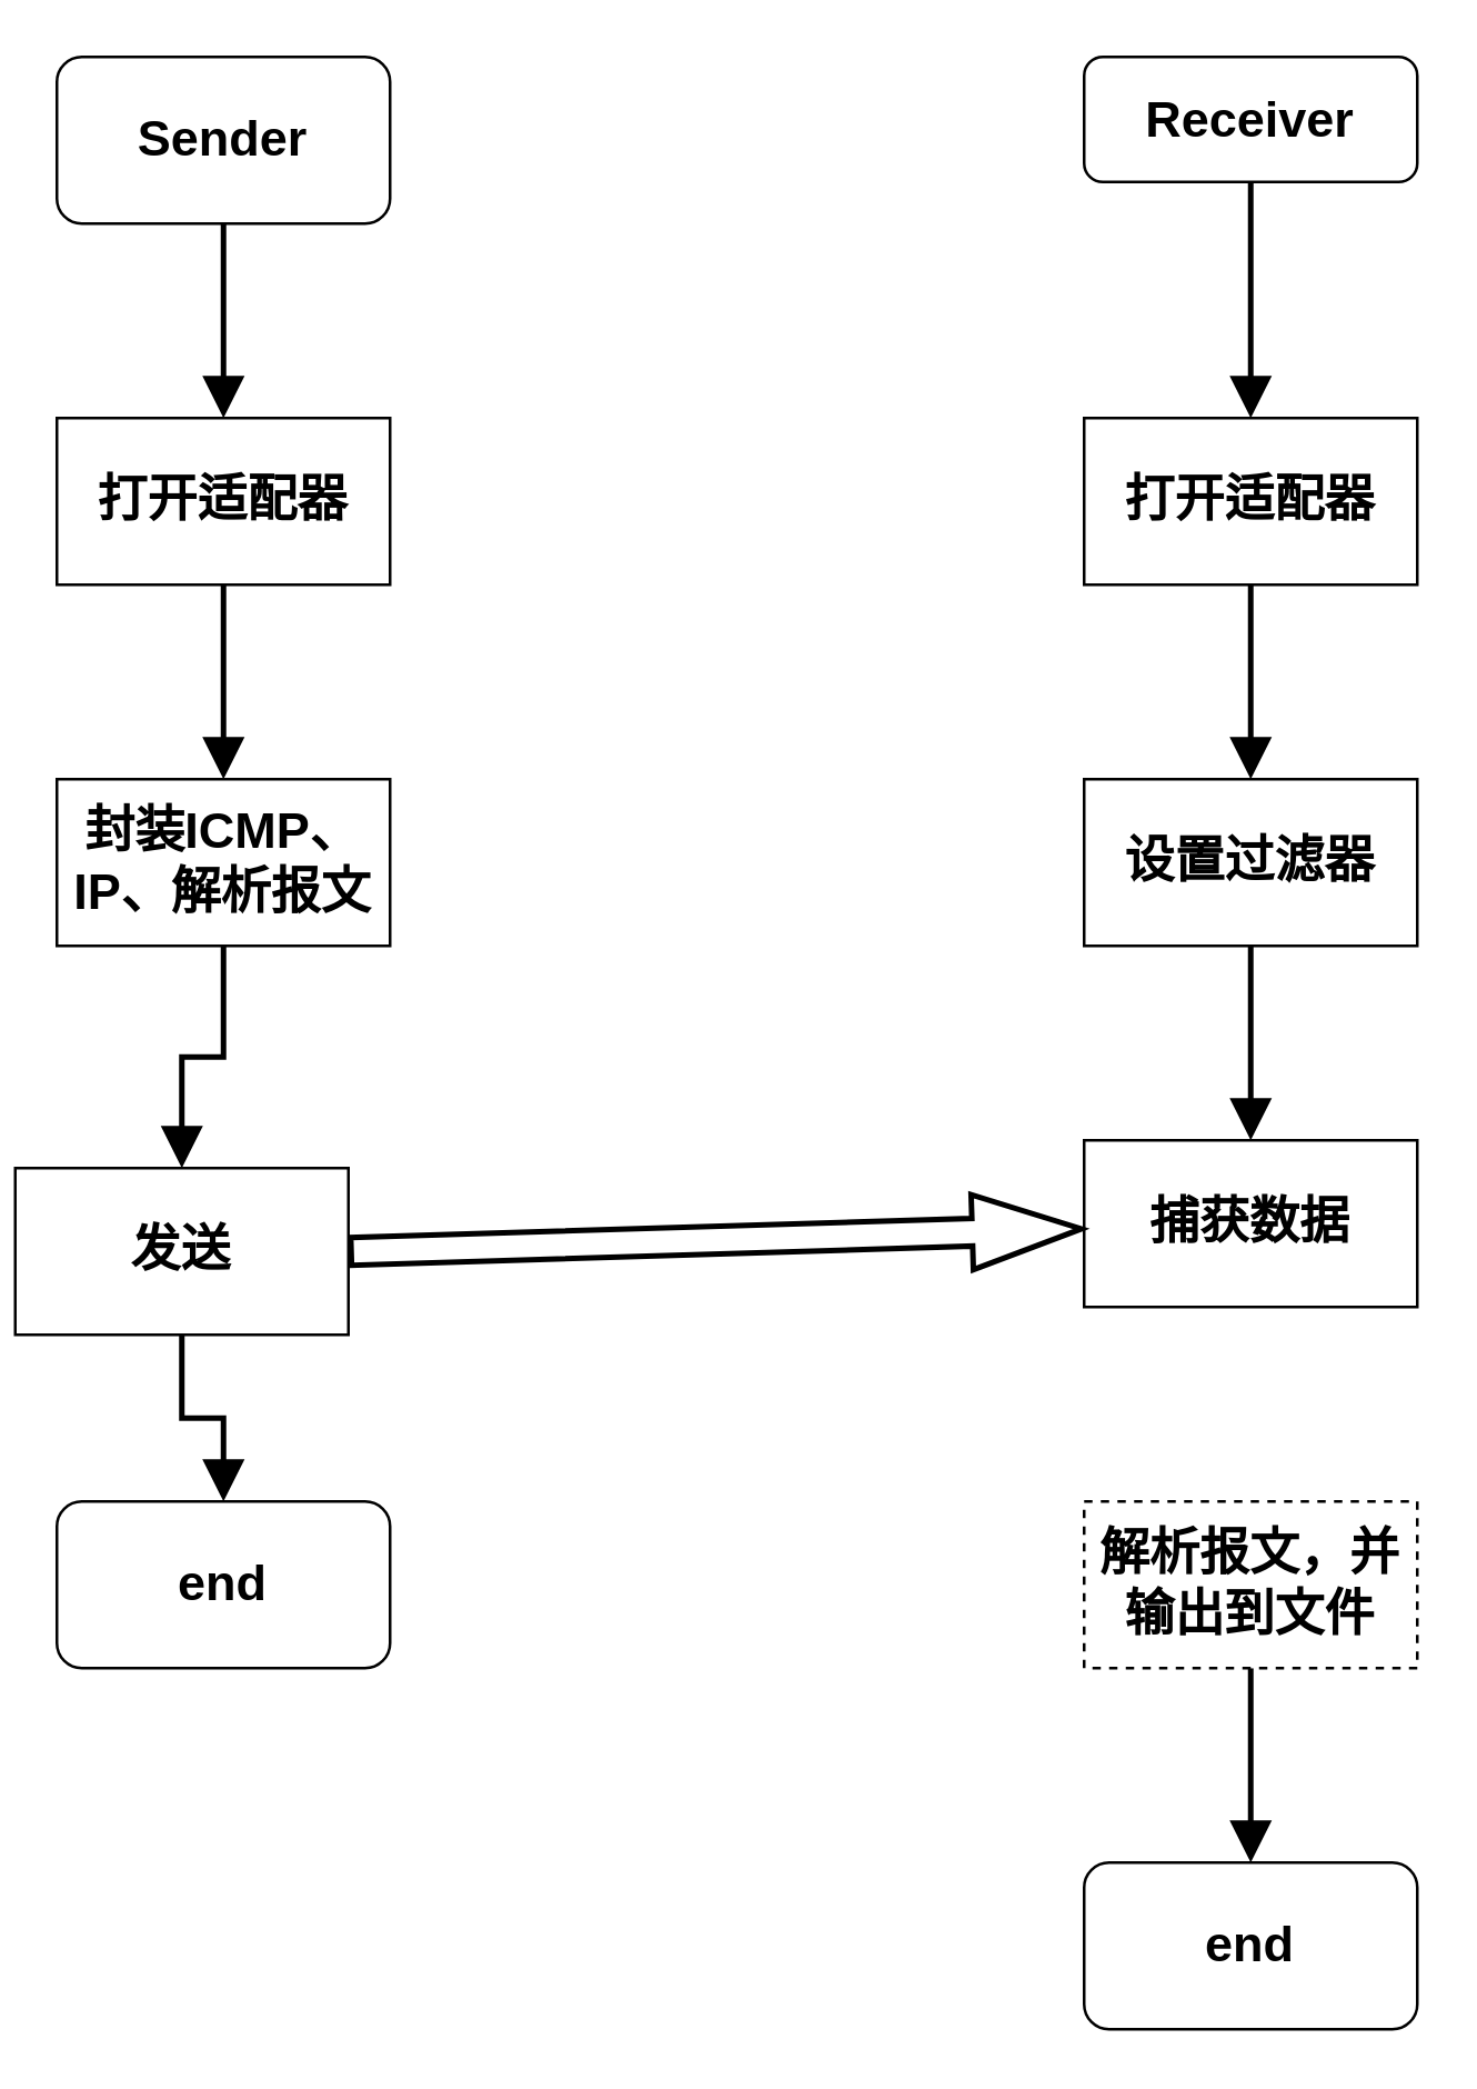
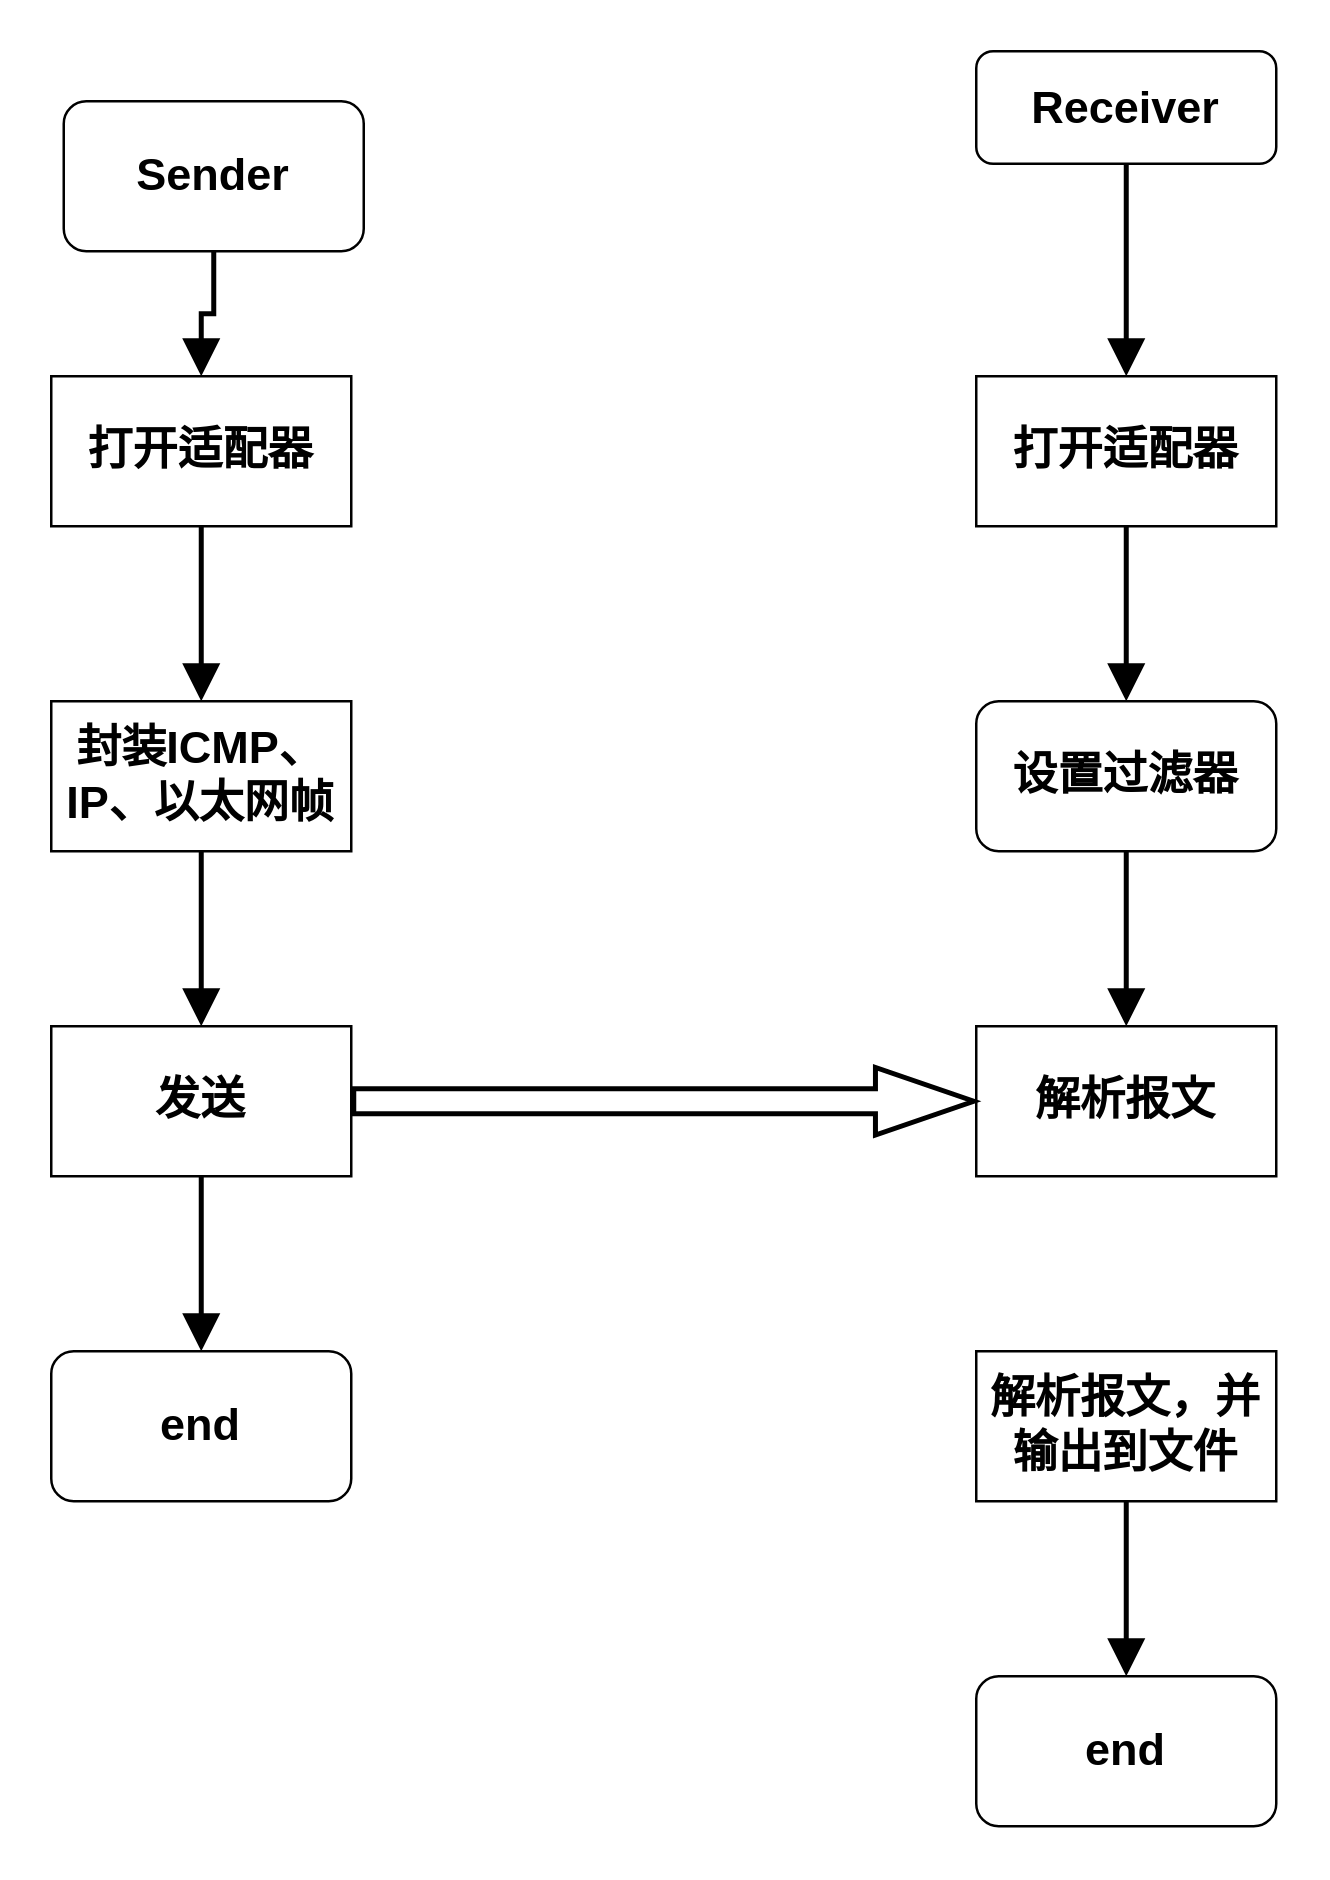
- <mxCell id="3" value="Sender" style="rounded=1;whiteSpace=wrap;html=1;fontSize=18;fontStyle=1" parent="1" vertex="1"><mxGeometry x="20" y="20" width="120" height="60" as="geometry" /></mxCell>
+ <mxCell id="3" value="Sender" style="rounded=1;whiteSpace=wrap;html=1;fontSize=18;fontStyle=1" parent="1" vertex="1"><mxGeometry x="25" y="40" width="120" height="60" as="geometry" /></mxCell>
- <mxCell id="9" value="封装ICMP、IP、解析报文" style="rounded=0;whiteSpace=wrap;html=1;fontSize=18;fontStyle=1" parent="1" vertex="1"><mxGeometry x="20" y="280" width="120" height="60" as="geometry" /></mxCell>
+ <mxCell id="9" value="封装ICMP、IP、以太网帧" style="rounded=0;whiteSpace=wrap;html=1;fontSize=18;fontStyle=1" parent="1" vertex="1"><mxGeometry x="20" y="280" width="120" height="60" as="geometry" /></mxCell>
- <mxCell id="15" value="设置过滤器" style="rounded=0;whiteSpace=wrap;html=1;fontSize=18;fontStyle=1" parent="1" vertex="1"><mxGeometry x="390" y="280" width="120" height="60" as="geometry" /></mxCell>
+ <mxCell id="15" value="设置过滤器" style="whiteSpace=wrap;html=1;fontSize=18;fontStyle=1;rounded=1;" parent="1" vertex="1"><mxGeometry x="390" y="280" width="120" height="60" as="geometry" /></mxCell>
- <mxCell id="16" value="捕获数据" style="rounded=0;whiteSpace=wrap;html=1;fontSize=18;fontStyle=1" parent="1" vertex="1"><mxGeometry x="390" y="410" width="120" height="60" as="geometry" /></mxCell>
+ <mxCell id="16" value="解析报文" style="rounded=0;whiteSpace=wrap;html=1;fontSize=18;fontStyle=1" parent="1" vertex="1"><mxGeometry x="390" y="410" width="120" height="60" as="geometry" /></mxCell>
- <mxCell id="11" value="发送" style="rounded=0;whiteSpace=wrap;html=1;fontSize=18;fontStyle=1" parent="1" vertex="1"><mxGeometry x="5" y="420" width="120" height="60" as="geometry" /></mxCell>
+ <mxCell id="11" value="发送" style="rounded=0;whiteSpace=wrap;html=1;fontSize=18;fontStyle=1" parent="1" vertex="1"><mxGeometry x="20" y="410" width="120" height="60" as="geometry" /></mxCell>
- <mxCell id="18" value="解析报文，并输出到文件" style="rounded=0;whiteSpace=wrap;html=1;fontSize=18;fontStyle=1;dashed=1;" parent="1" vertex="1"><mxGeometry x="390" y="540" width="120" height="60" as="geometry" /></mxCell>
+ <mxCell id="18" value="解析报文，并输出到文件" style="rounded=0;whiteSpace=wrap;html=1;fontSize=18;fontStyle=1" parent="1" vertex="1"><mxGeometry x="390" y="540" width="120" height="60" as="geometry" /></mxCell>
